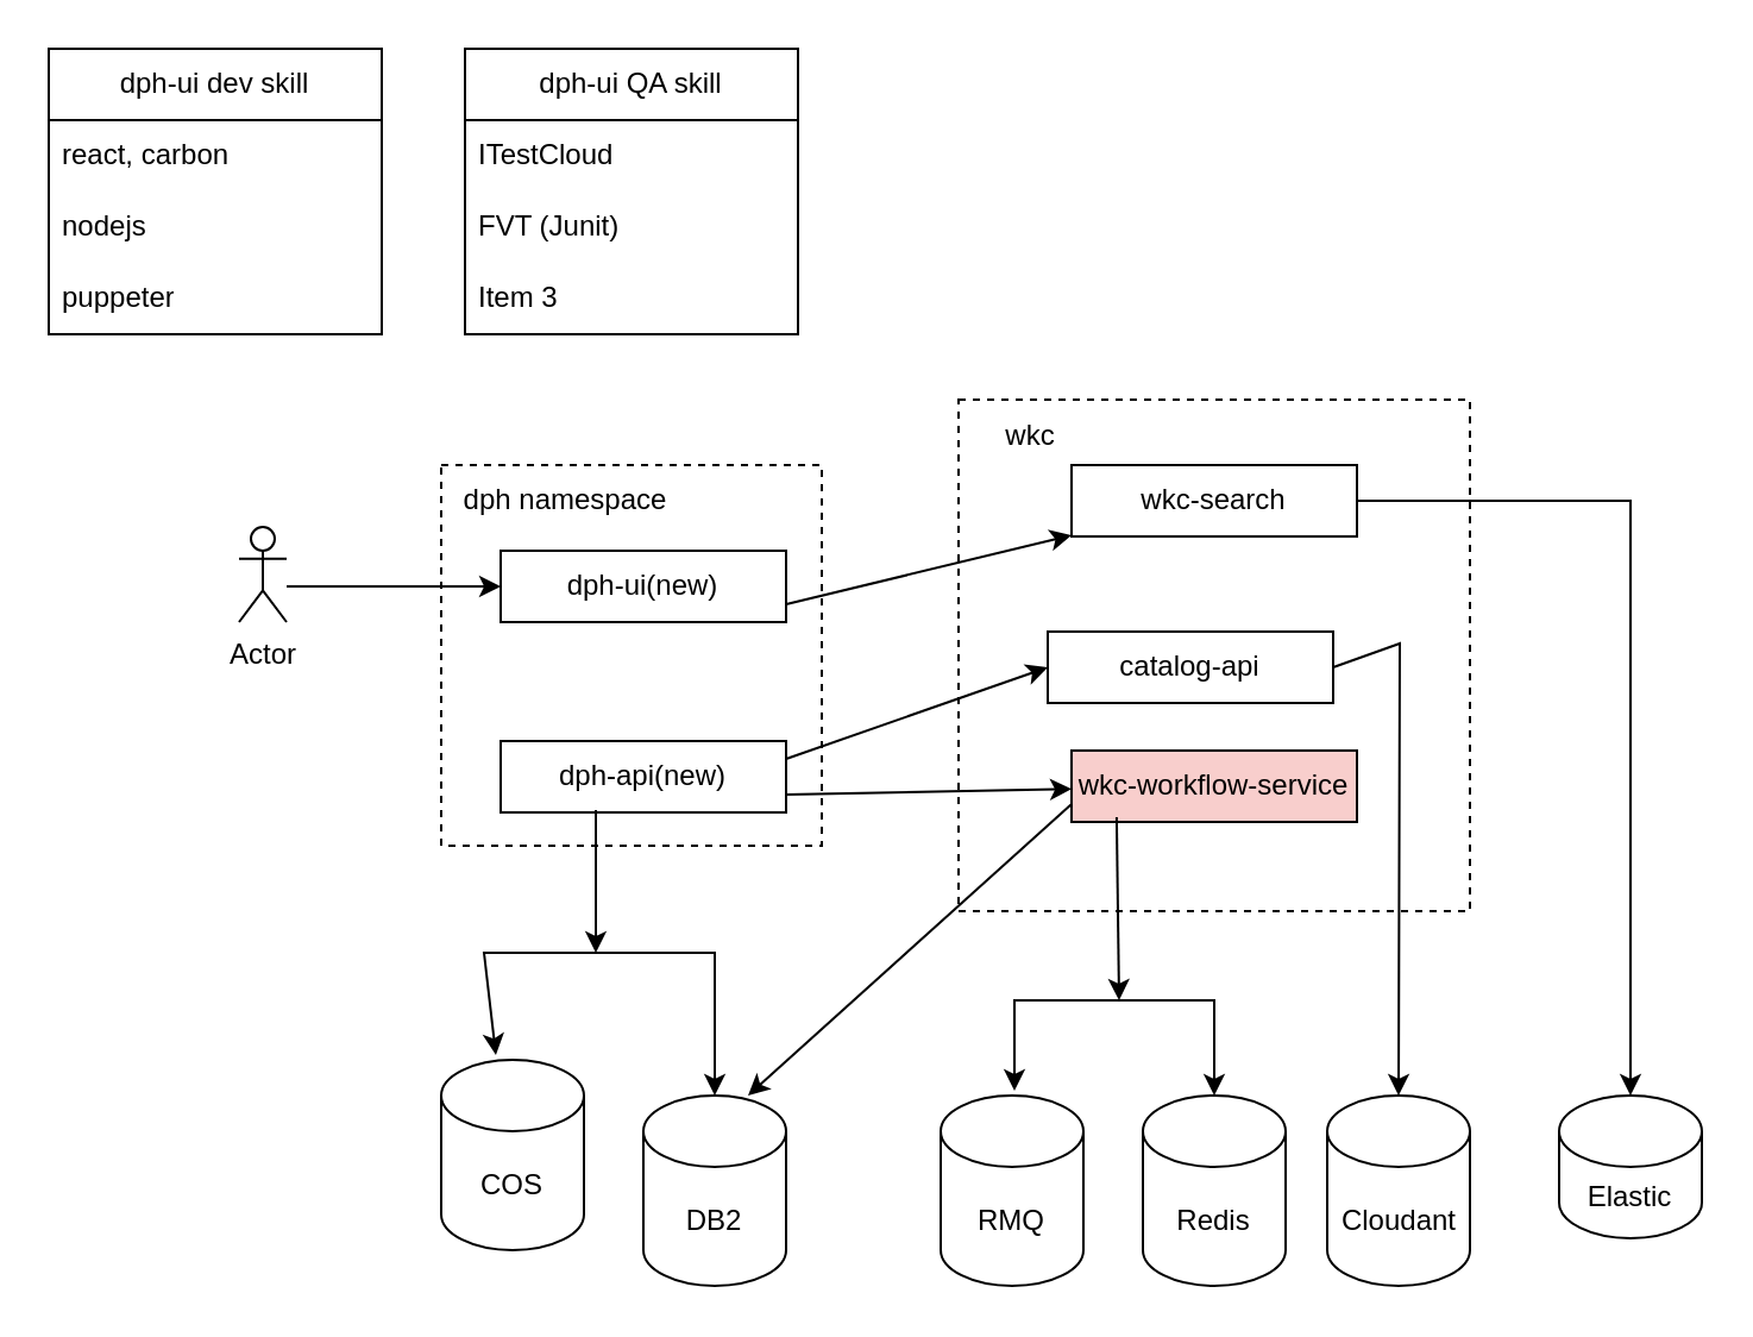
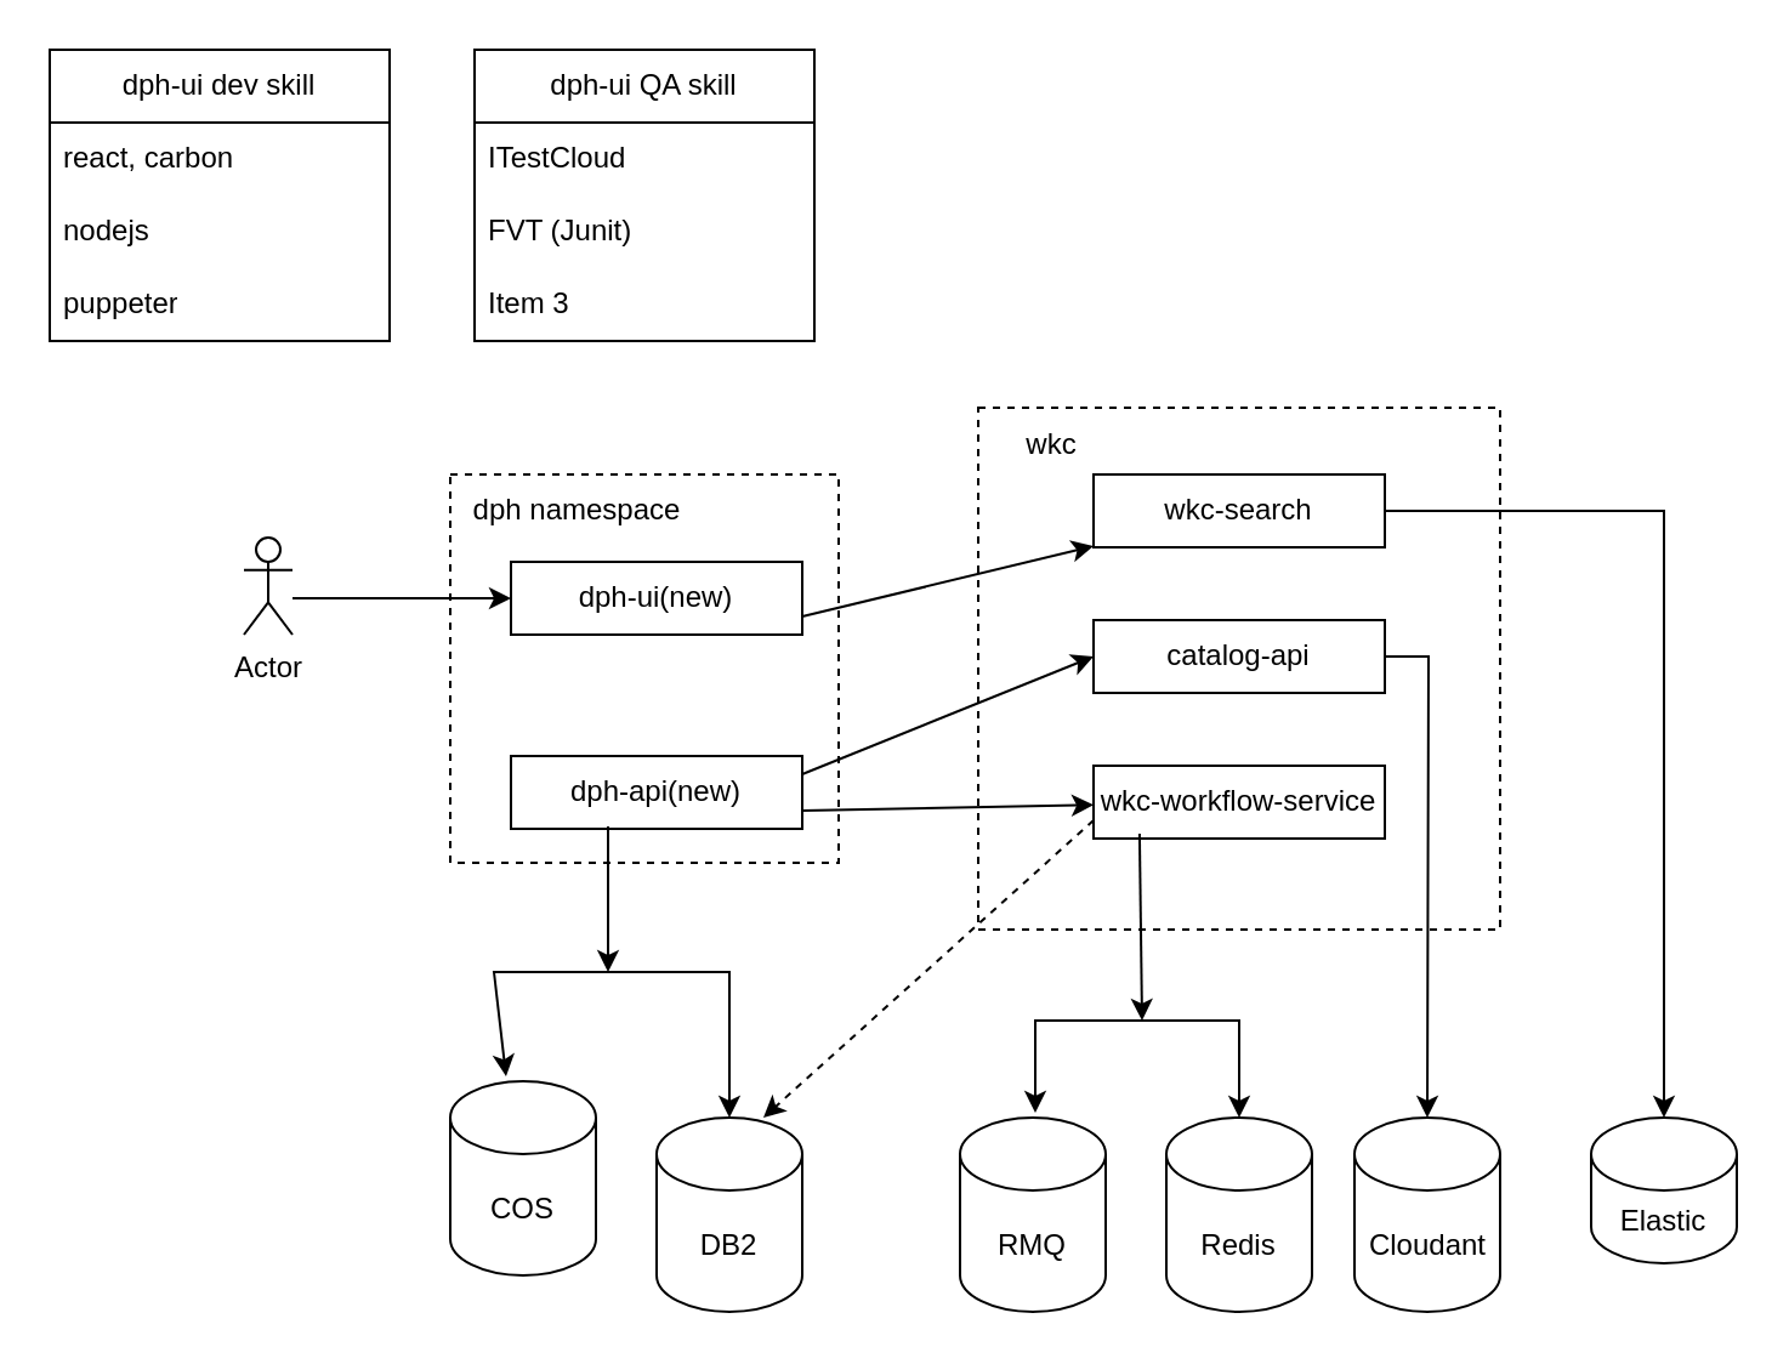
- <mxCell id="10" value="catalog-api" style="rounded=0;whiteSpace=wrap;html=1;" vertex="1" parent="1"><mxGeometry x="440" y="265" width="120" height="30" as="geometry" /></mxCell>
+ <mxCell id="10" value="catalog-api" style="rounded=0;whiteSpace=wrap;html=1;" vertex="1" parent="1"><mxGeometry x="450" y="255" width="120" height="30" as="geometry" /></mxCell>
- <mxCell id="11" value="wkc-workflow-service" style="rounded=0;whiteSpace=wrap;html=1;fillColor=#f8cecc;" vertex="1" parent="1"><mxGeometry x="450" y="315" width="120" height="30" as="geometry" /></mxCell>
+ <mxCell id="11" value="wkc-workflow-service" style="rounded=0;whiteSpace=wrap;html=1;" vertex="1" parent="1"><mxGeometry x="450" y="315" width="120" height="30" as="geometry" /></mxCell>
- <mxCell id="30" value="" style="endArrow=classic;html=1;rounded=0;entryX=0.733;entryY=0;entryDx=0;entryDy=0;entryPerimeter=0;exitX=0;exitY=0.75;exitDx=0;exitDy=0;" edge="1" parent="1" source="11" target="16"><mxGeometry width="50" height="50" relative="1" as="geometry"><mxPoint x="430" y="380" as="sourcePoint" /><mxPoint x="480" y="330" as="targetPoint" /></mxGeometry></mxCell>
+ <mxCell id="30" value="" style="endArrow=classic;html=1;rounded=0;entryX=0.733;entryY=0;entryDx=0;entryDy=0;entryPerimeter=0;exitX=0;exitY=0.75;exitDx=0;exitDy=0;dashed=1;" edge="1" parent="1" source="11" target="16"><mxGeometry width="50" height="50" relative="1" as="geometry"><mxPoint x="430" y="380" as="sourcePoint" /><mxPoint x="480" y="330" as="targetPoint" /></mxGeometry></mxCell>
